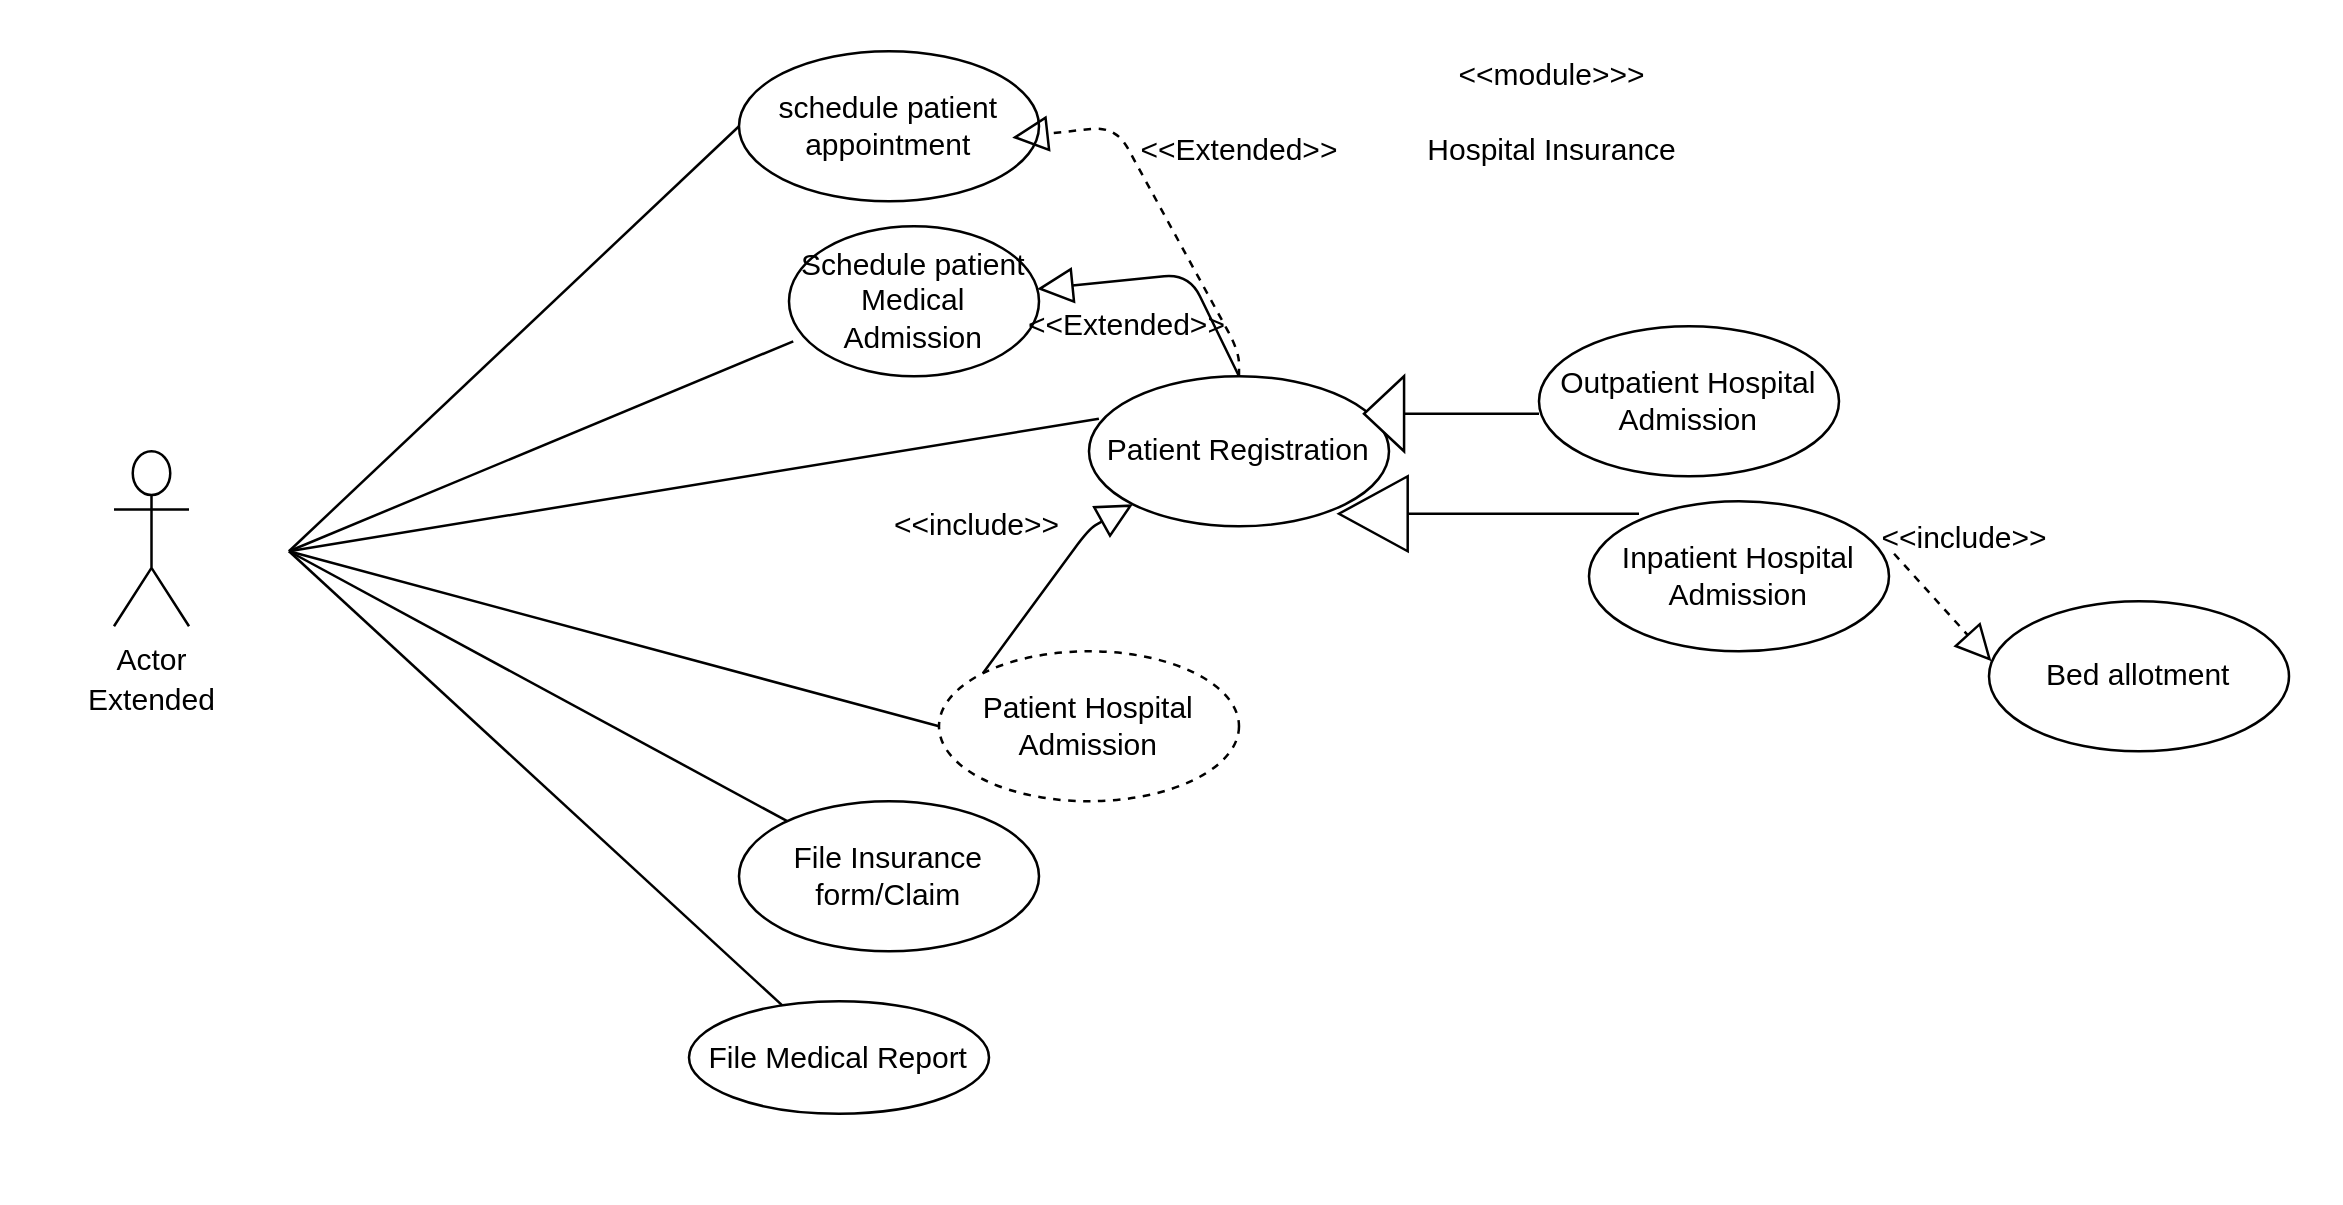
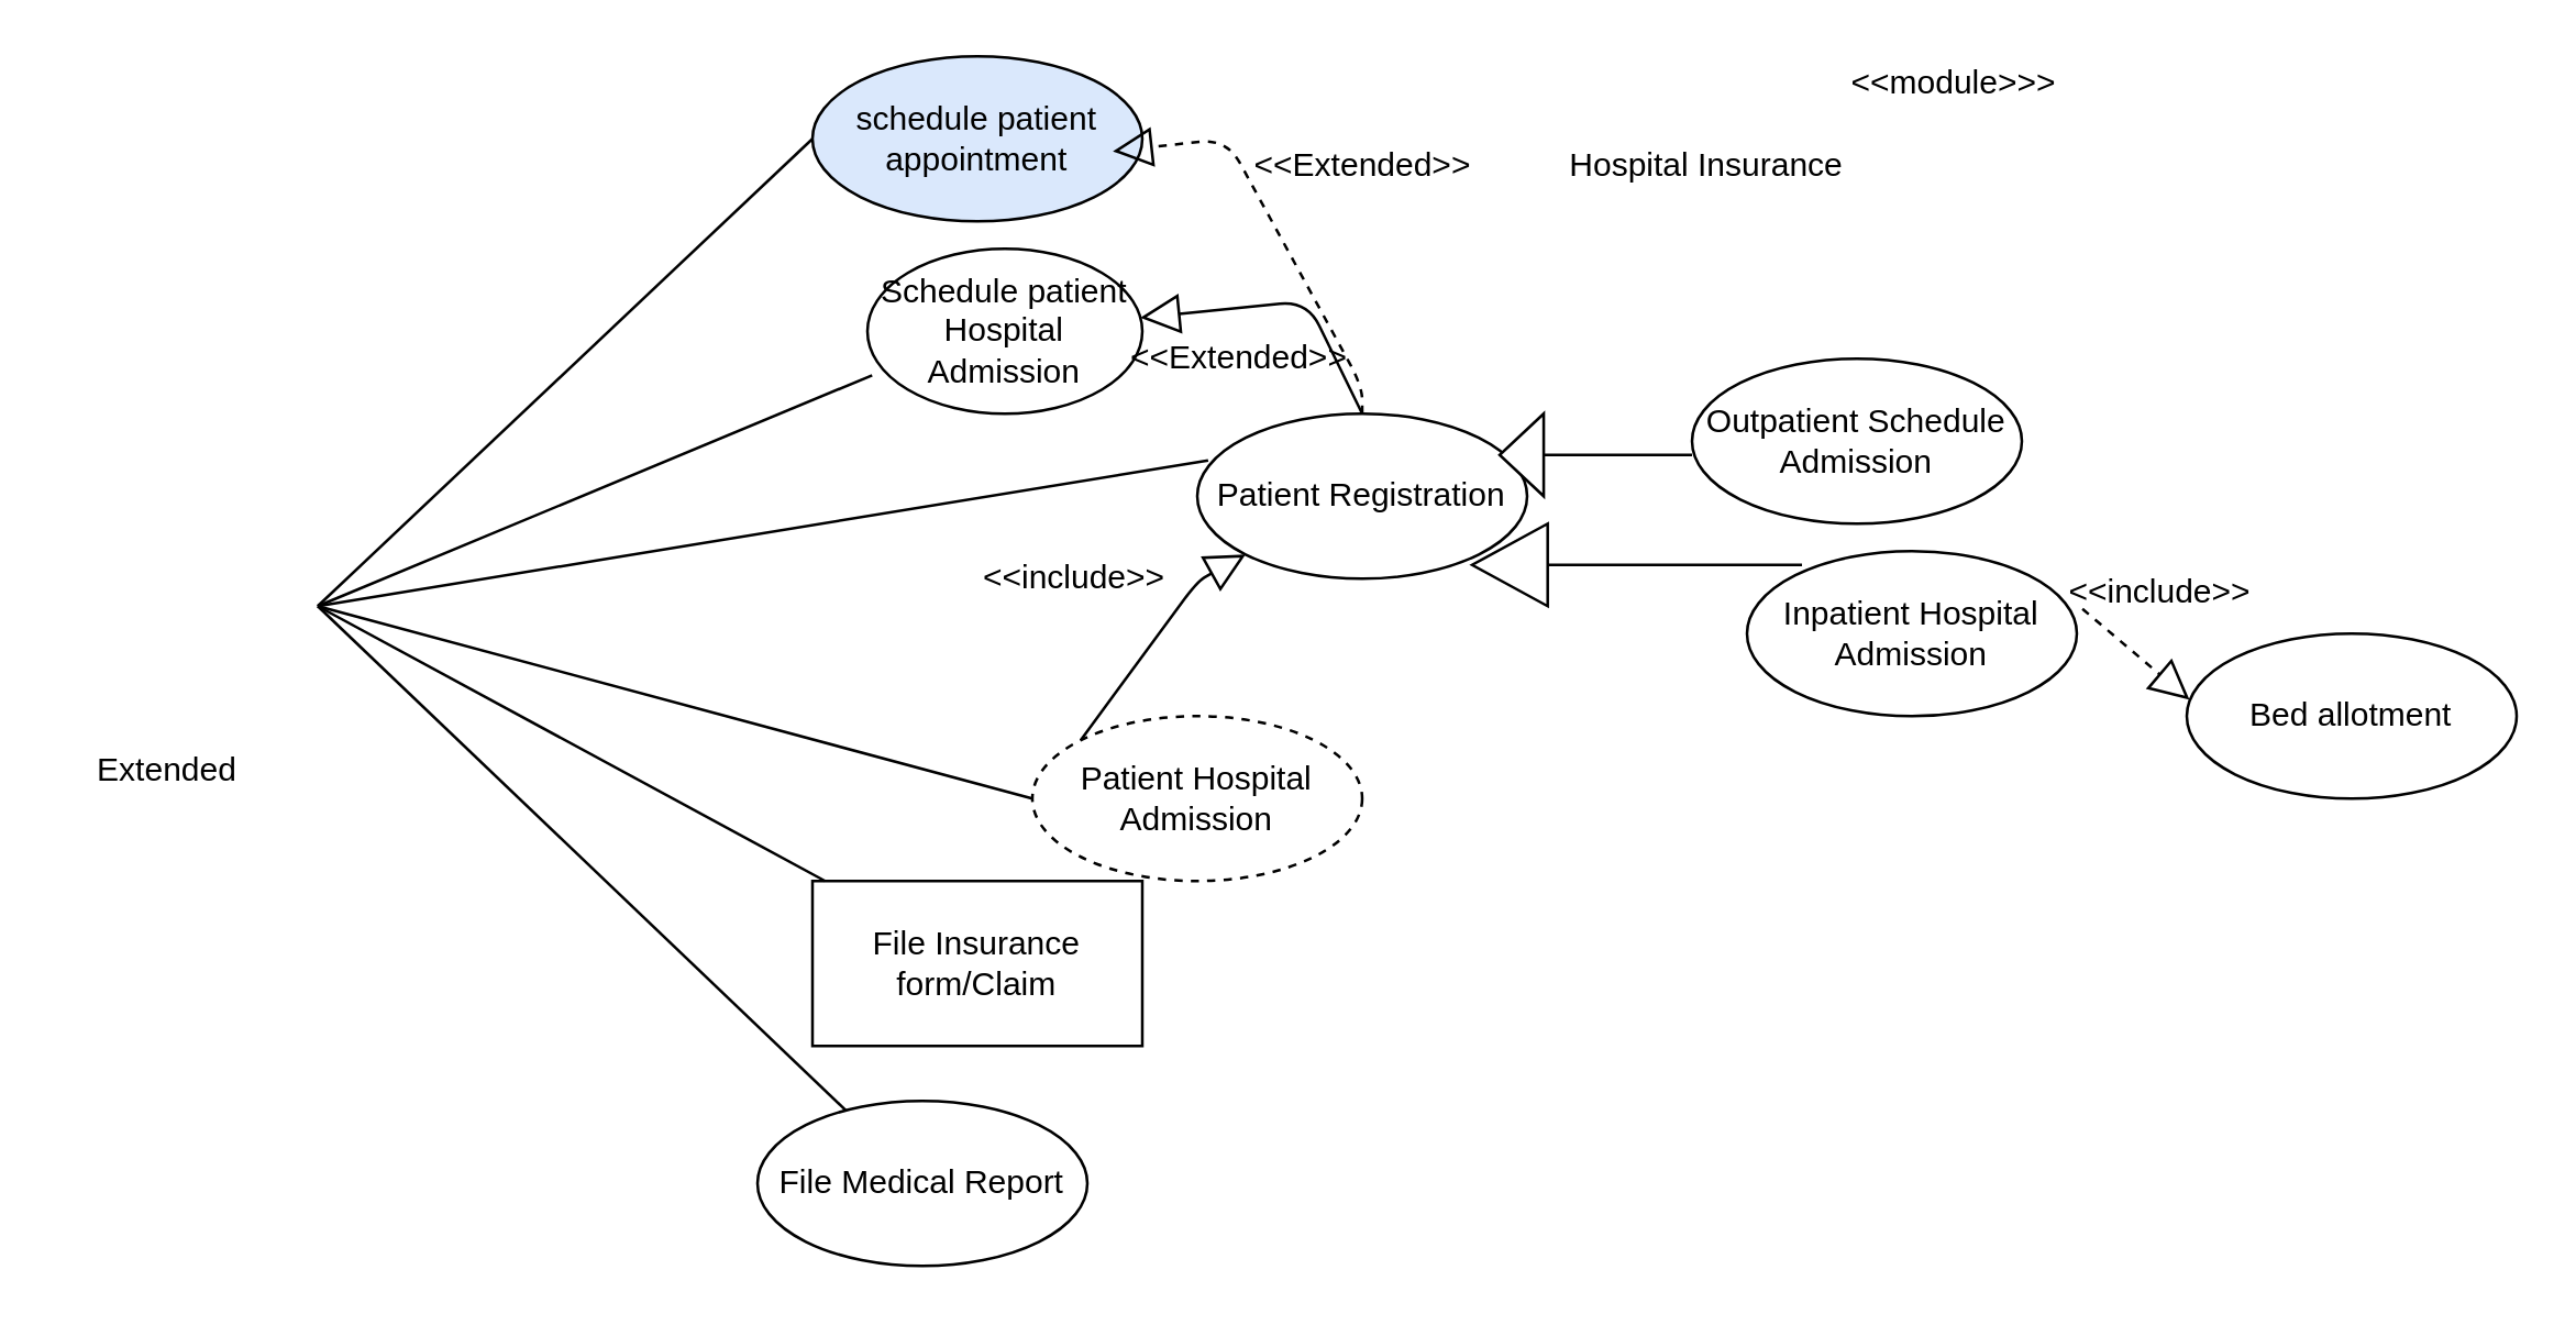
- <mxCell id="28" value="&amp;lt;&amp;lt;module&amp;gt;&amp;gt;&amp;gt;" style="text;html=1;align=center;verticalAlign=middle;resizable=0;points=[];autosize=1;" vertex="1" parent="1"><mxGeometry x="575" y="20" width="90" height="20" as="geometry" /></mxCell>
+ <mxCell id="28" value="&amp;lt;&amp;lt;module&amp;gt;&amp;gt;&amp;gt;" style="text;html=1;align=center;verticalAlign=middle;resizable=0;points=[];autosize=1;" vertex="1" parent="1"><mxGeometry x="665" y="20" width="90" height="20" as="geometry" /></mxCell>
- <mxCell id="2" value="schedule patient appointment" style="ellipse;whiteSpace=wrap;html=1;" vertex="1" parent="1"><mxGeometry x="295" y="20" width="120" height="60" as="geometry" /></mxCell>
+ <mxCell id="2" value="schedule patient appointment" style="ellipse;whiteSpace=wrap;html=1;fillColor=#dae8fc;" vertex="1" parent="1"><mxGeometry x="295" y="20" width="120" height="60" as="geometry" /></mxCell>
- <mxCell id="3" value="Schedule patient Medical Admission" style="ellipse;whiteSpace=wrap;html=1;" vertex="1" parent="1"><mxGeometry x="315" y="90" width="100" height="60" as="geometry" /></mxCell>
+ <mxCell id="3" value="Schedule patient Hospital Admission" style="ellipse;whiteSpace=wrap;html=1;" vertex="1" parent="1"><mxGeometry x="315" y="90" width="100" height="60" as="geometry" /></mxCell>
- <mxCell id="16" value="Outpatient Hospital Admission" style="ellipse;whiteSpace=wrap;html=1;" vertex="1" parent="1"><mxGeometry x="615" y="130" width="120" height="60" as="geometry" /></mxCell>
+ <mxCell id="16" value="Outpatient Schedule Admission" style="ellipse;whiteSpace=wrap;html=1;" vertex="1" parent="1"><mxGeometry x="615" y="130" width="120" height="60" as="geometry" /></mxCell>
- <mxCell id="8" value="Actor" style="shape=umlActor;verticalLabelPosition=bottom;verticalAlign=top;html=1;outlineConnect=0;" vertex="1" parent="1"><mxGeometry x="45" y="180" width="30" height="70" as="geometry" /></mxCell>
- <mxCell id="15" value="Bed allotment" style="ellipse;whiteSpace=wrap;html=1;" vertex="1" parent="1"><mxGeometry x="795" y="240" width="120" height="60" as="geometry" /></mxCell>
+ <mxCell id="15" value="Bed allotment" style="ellipse;whiteSpace=wrap;html=1;" vertex="1" parent="1"><mxGeometry x="795" y="230" width="120" height="60" as="geometry" /></mxCell>
- <mxCell id="6" value="File Insurance form/Claim" style="ellipse;whiteSpace=wrap;html=1;" vertex="1" parent="1"><mxGeometry x="295" y="320" width="120" height="60" as="geometry" /></mxCell>
+ <mxCell id="6" value="File Insurance form/Claim" style="whiteSpace=wrap;html=1;rounded=0;" vertex="1" parent="1"><mxGeometry x="295" y="320" width="120" height="60" as="geometry" /></mxCell>
- <mxCell id="7" value="File Medical Report" style="ellipse;whiteSpace=wrap;html=1;" vertex="1" parent="1"><mxGeometry x="275" y="400" width="120" height="45" as="geometry" /></mxCell>
+ <mxCell id="7" value="File Medical Report" style="ellipse;whiteSpace=wrap;html=1;" vertex="1" parent="1"><mxGeometry x="275" y="400" width="120" height="60" as="geometry" /></mxCell>
